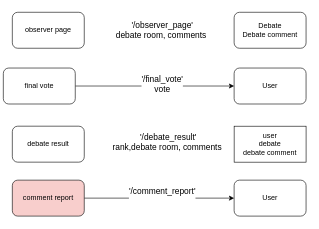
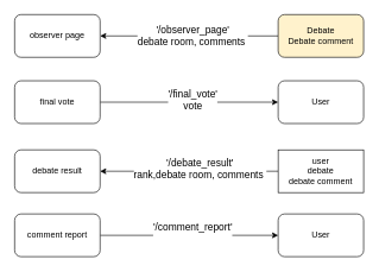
+ <mxCell id="4" style="edgeStyle=orthogonalEdgeStyle;rounded=0;orthogonalLoop=1;jettySize=auto;html=1;exitX=0;exitY=0.5;exitDx=0;exitDy=0;entryX=1;entryY=0.5;entryDx=0;entryDy=0;" edge="1" parent="1" source="5" target="8"><mxGeometry relative="1" as="geometry" /></mxCell>
- <mxCell id="5" value="Debate&lt;br&gt;Debate comment&lt;br&gt;" style="rounded=1;whiteSpace=wrap;html=1;" vertex="1" parent="1"><mxGeometry x="390" y="20" width="120" height="60" as="geometry" /></mxCell>
+ <mxCell id="5" value="Debate&lt;br&gt;Debate comment&lt;br&gt;" style="rounded=1;whiteSpace=wrap;html=1;fillColor=#fff2cc;" vertex="1" parent="1"><mxGeometry x="390" y="20" width="120" height="60" as="geometry" /></mxCell>
- <mxCell id="3" value="final vote" style="rounded=1;whiteSpace=wrap;html=1;" vertex="1" parent="1"><mxGeometry x="5" y="113" width="120" height="60" as="geometry" /></mxCell>
+ <mxCell id="3" value="final vote" style="rounded=1;whiteSpace=wrap;html=1;" vertex="1" parent="1"><mxGeometry x="20" y="113" width="120" height="60" as="geometry" /></mxCell>
+ <mxCell id="13" style="edgeStyle=orthogonalEdgeStyle;rounded=0;orthogonalLoop=1;jettySize=auto;html=1;exitX=0;exitY=0.5;exitDx=0;exitDy=0;" edge="1" parent="1" source="14" target="7"><mxGeometry relative="1" as="geometry" /></mxCell>
- <mxCell id="10" value="comment report" style="rounded=1;whiteSpace=wrap;html=1;fillColor=#f8cecc;" vertex="1" parent="1"><mxGeometry x="20" y="300" width="120" height="60" as="geometry" /></mxCell>
+ <mxCell id="10" value="comment report" style="rounded=1;whiteSpace=wrap;html=1;" vertex="1" parent="1"><mxGeometry x="20" y="300" width="120" height="60" as="geometry" /></mxCell>
